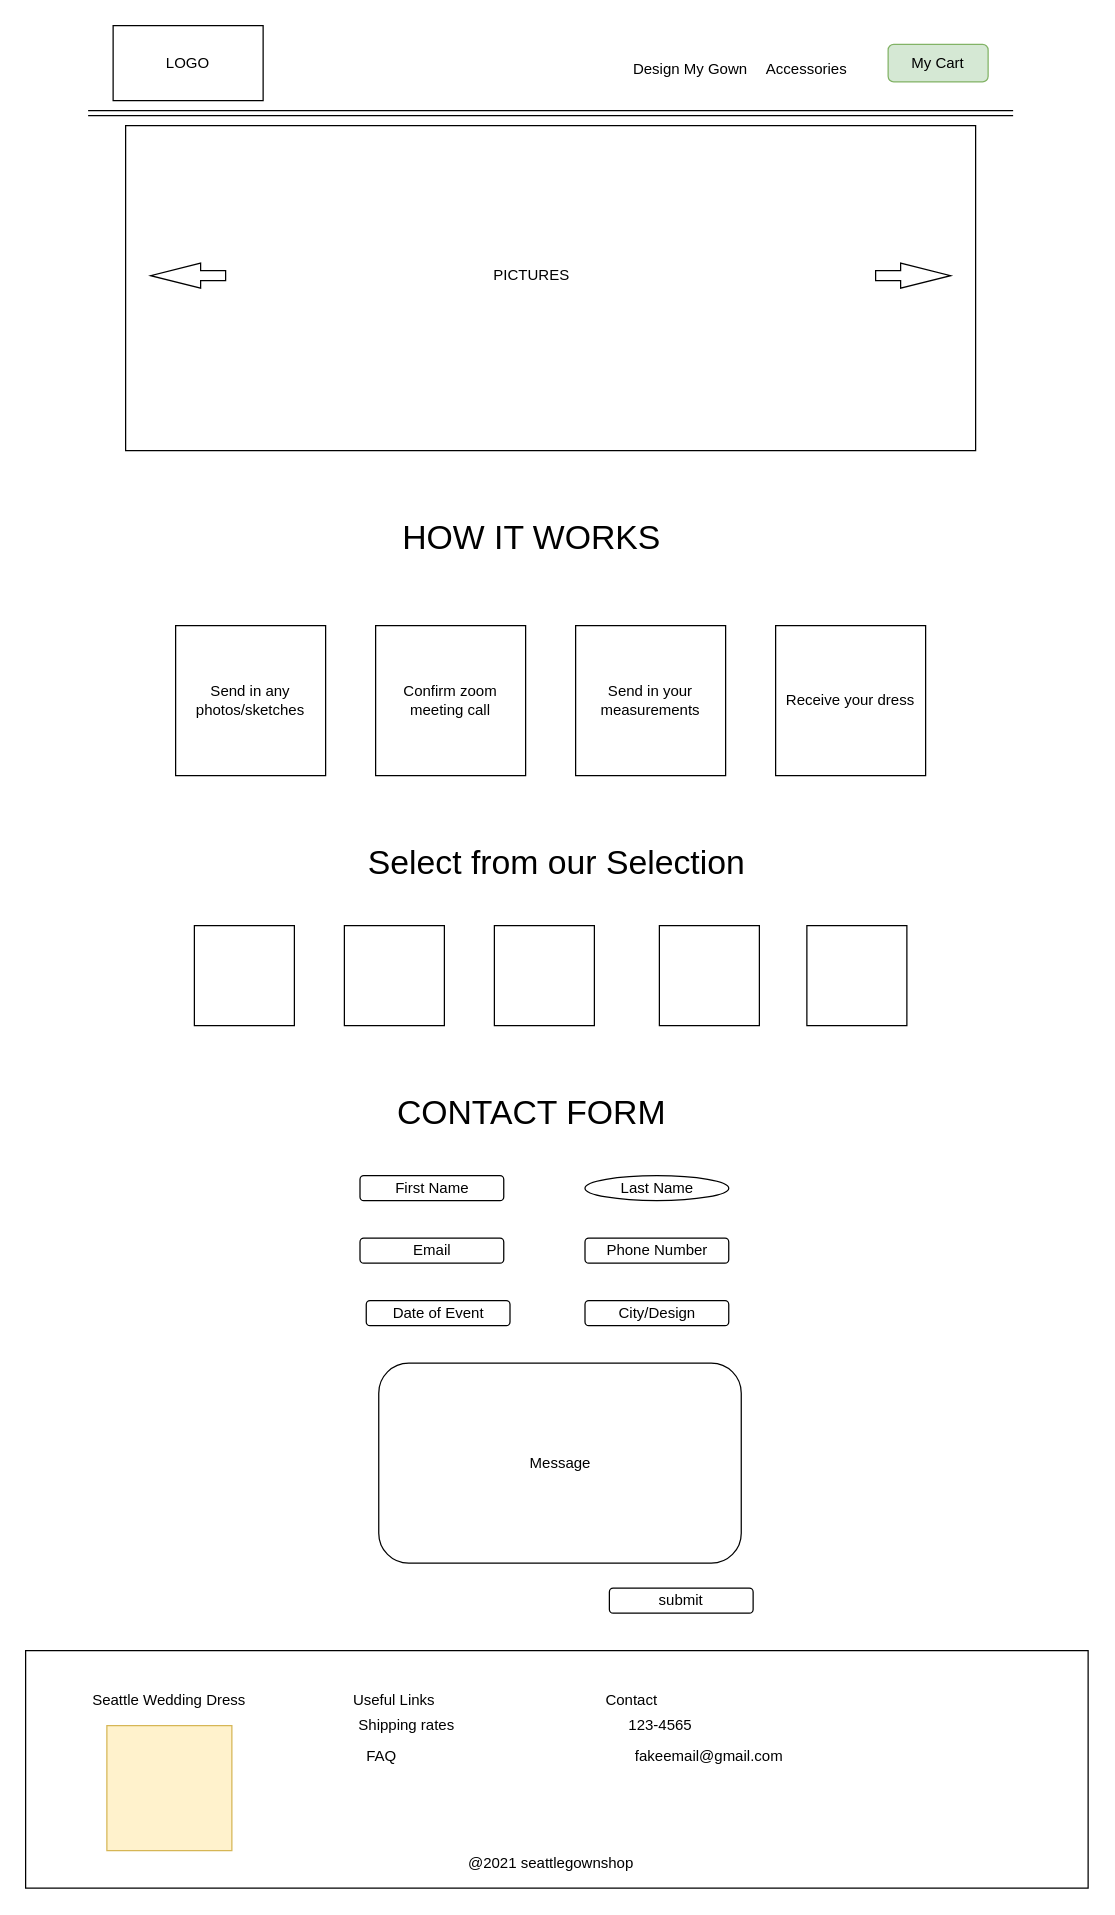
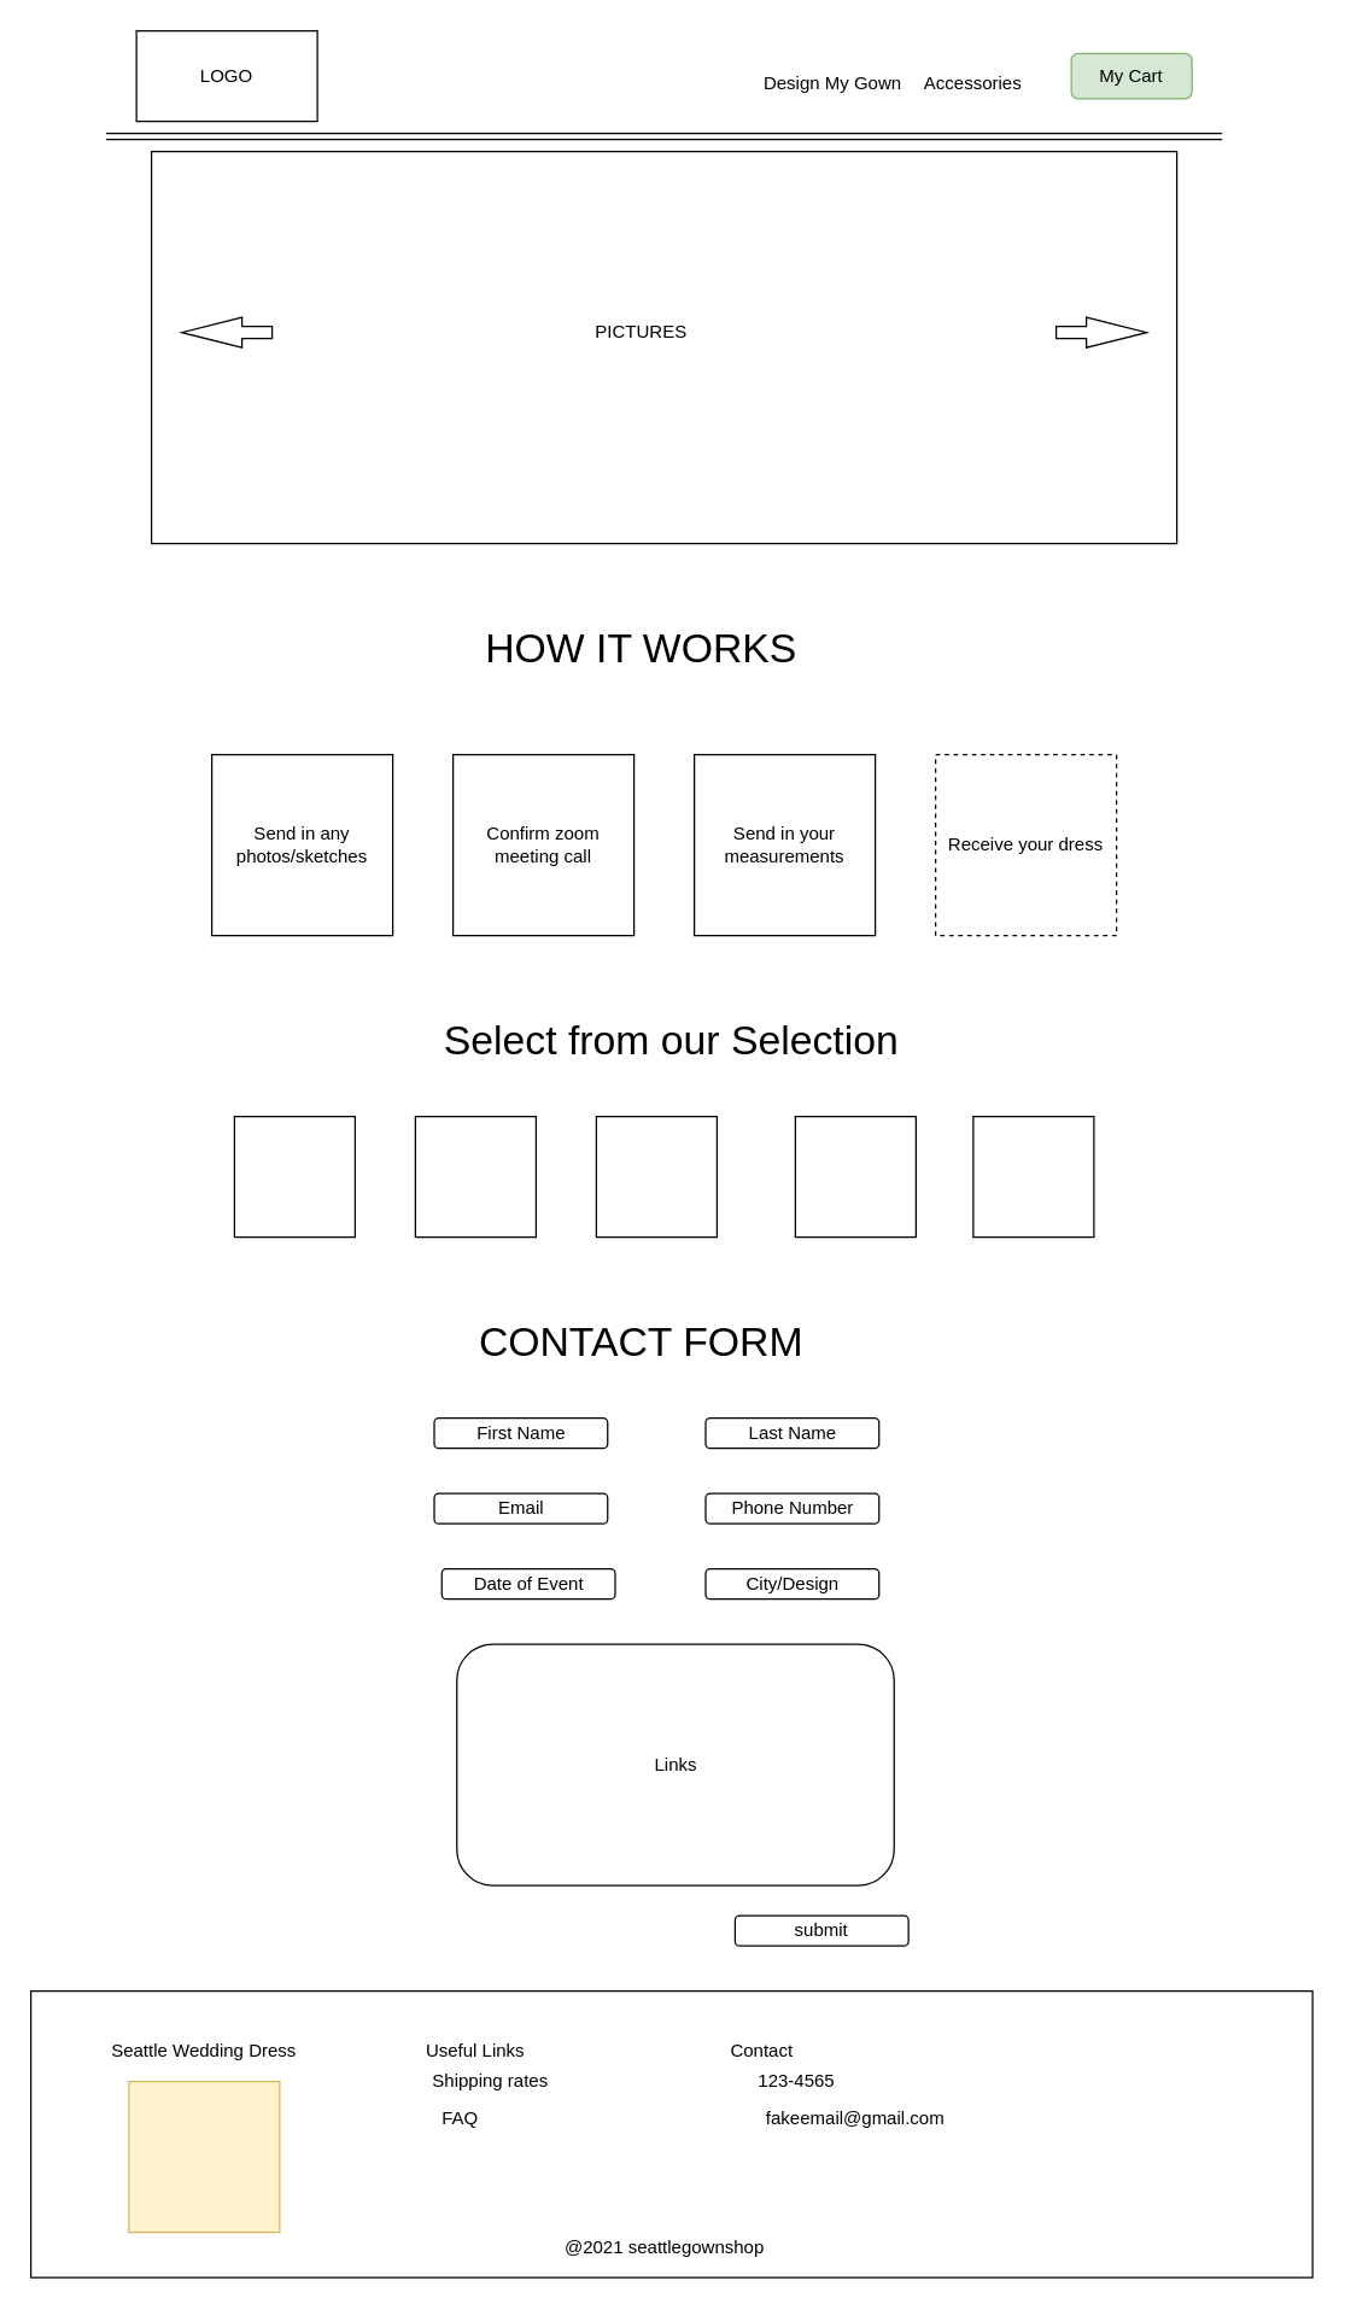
- <mxCell id="15" value="Receive your dress" style="whiteSpace=wrap;html=1;aspect=fixed;" vertex="1" parent="1"><mxGeometry x="620" y="500" width="120" height="120" as="geometry" /></mxCell>
+ <mxCell id="15" value="Receive your dress" style="whiteSpace=wrap;html=1;aspect=fixed;dashed=1;" vertex="1" parent="1"><mxGeometry x="620" y="500" width="120" height="120" as="geometry" /></mxCell>
- <mxCell id="24" value="Last Name" style="ellipse;whiteSpace=wrap;html=1;" vertex="1" parent="1"><mxGeometry x="467.5" y="940" width="115" height="20" as="geometry" /></mxCell>
+ <mxCell id="24" value="Last Name" style="rounded=1;whiteSpace=wrap;html=1;" vertex="1" parent="1"><mxGeometry x="467.5" y="940" width="115" height="20" as="geometry" /></mxCell>
- <mxCell id="28" value="Message" style="rounded=1;whiteSpace=wrap;html=1;" vertex="1" parent="1"><mxGeometry x="302.5" y="1090" width="290" height="160" as="geometry" /></mxCell>
+ <mxCell id="28" value="Links" style="rounded=1;whiteSpace=wrap;html=1;" vertex="1" parent="1"><mxGeometry x="302.5" y="1090" width="290" height="160" as="geometry" /></mxCell>
